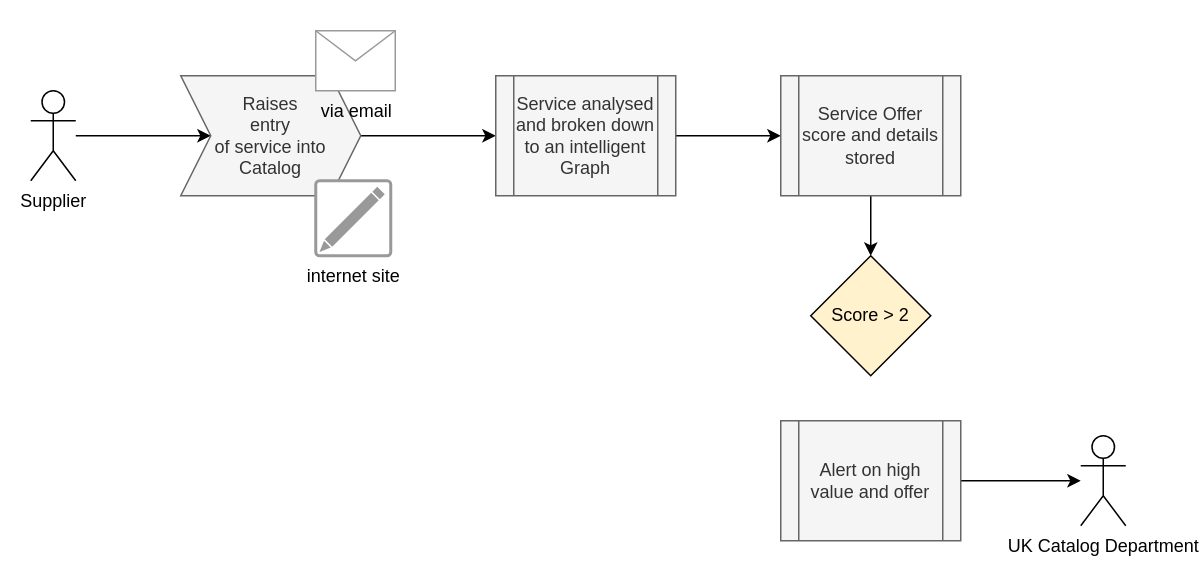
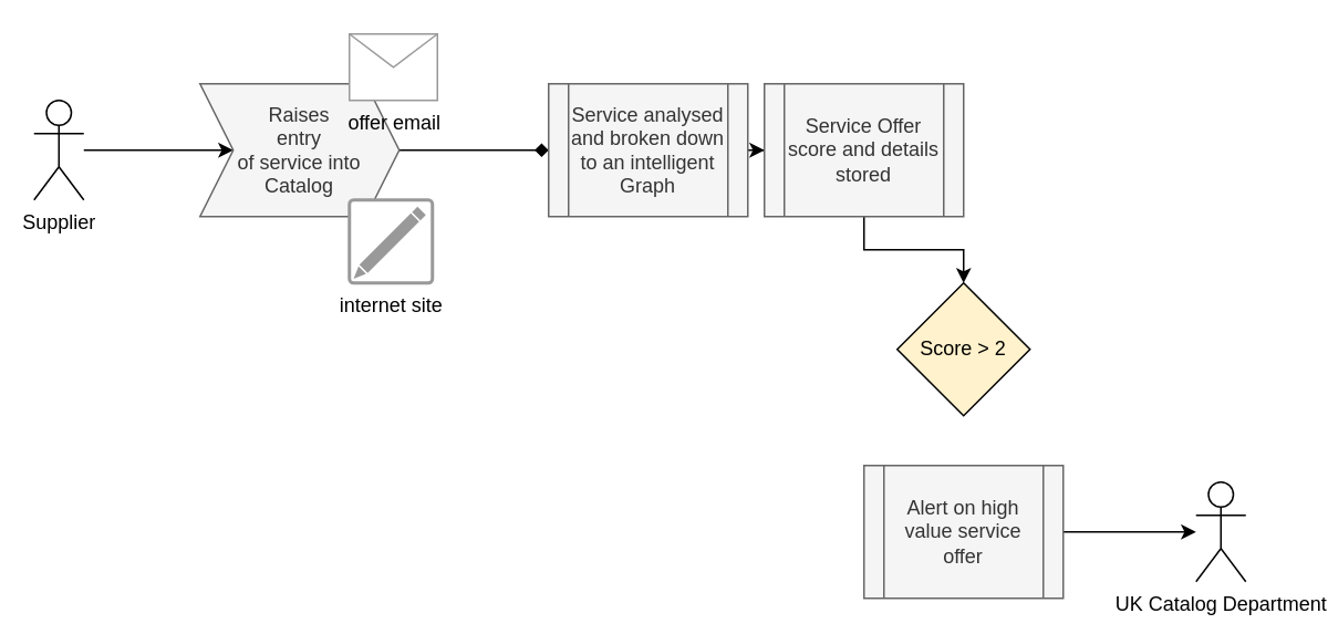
- <mxCell id="6" value="via email" style="verticalLabelPosition=bottom;shadow=0;dashed=0;align=center;html=1;verticalAlign=top;strokeWidth=1;shape=mxgraph.mockup.misc.mail2;fillColor=#ffffff;strokeColor=#999999;fontSize=12;" vertex="1" parent="1"><mxGeometry x="210" y="20" width="53" height="40" as="geometry" /></mxCell>
+ <mxCell id="6" value="offer email" style="verticalLabelPosition=bottom;shadow=0;dashed=0;align=center;html=1;verticalAlign=top;strokeWidth=1;shape=mxgraph.mockup.misc.mail2;fillColor=#ffffff;strokeColor=#999999;fontSize=12;" vertex="1" parent="1"><mxGeometry x="210" y="20" width="53" height="40" as="geometry" /></mxCell>
- <mxCell id="4" value="" style="edgeStyle=orthogonalEdgeStyle;rounded=0;orthogonalLoop=1;jettySize=auto;html=1;fontSize=12;entryX=0;entryY=0.5;entryDx=0;entryDy=0;" edge="1" parent="1" source="5" target="9"><mxGeometry relative="1" as="geometry"><mxPoint x="340" y="90" as="targetPoint" /></mxGeometry></mxCell>
+ <mxCell id="4" value="" style="edgeStyle=orthogonalEdgeStyle;rounded=0;orthogonalLoop=1;jettySize=auto;html=1;fontSize=12;entryX=0;entryY=0.5;entryDx=0;entryDy=0;endArrow=diamond;" edge="1" parent="1" source="5" target="9"><mxGeometry relative="1" as="geometry"><mxPoint x="340" y="90" as="targetPoint" /></mxGeometry></mxCell>
- <mxCell id="11" value="Service Offer score and details stored" style="shape=process;whiteSpace=wrap;html=1;backgroundOutline=1;fillColor=#f5f5f5;strokeColor=#666666;fontColor=#333333;" vertex="1" parent="1"><mxGeometry x="520" y="50" width="120" height="80" as="geometry" /></mxCell>
+ <mxCell id="11" value="Service Offer score and details stored" style="shape=process;whiteSpace=wrap;html=1;backgroundOutline=1;fillColor=#f5f5f5;strokeColor=#666666;fontColor=#333333;" vertex="1" parent="1"><mxGeometry x="460" y="50" width="120" height="80" as="geometry" /></mxCell>
- <mxCell id="14" value="Alert on high value and offer" style="shape=process;whiteSpace=wrap;html=1;backgroundOutline=1;fillColor=#f5f5f5;strokeColor=#666666;fontColor=#333333;" vertex="1" parent="1"><mxGeometry x="520" y="280" width="120" height="80" as="geometry" /></mxCell>
+ <mxCell id="14" value="Alert on high value service offer" style="shape=process;whiteSpace=wrap;html=1;backgroundOutline=1;fillColor=#f5f5f5;strokeColor=#666666;fontColor=#333333;" vertex="1" parent="1"><mxGeometry x="520" y="280" width="120" height="80" as="geometry" /></mxCell>
